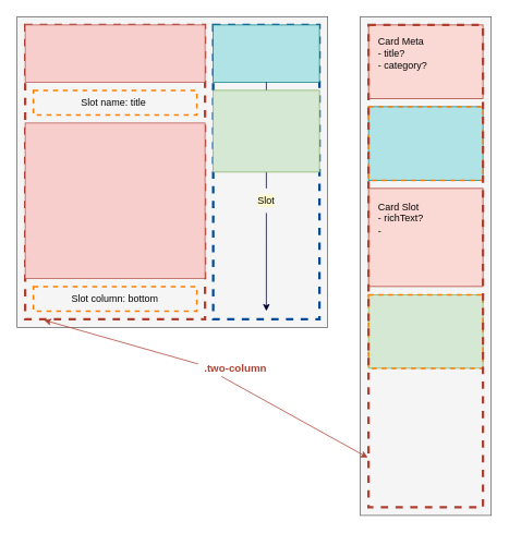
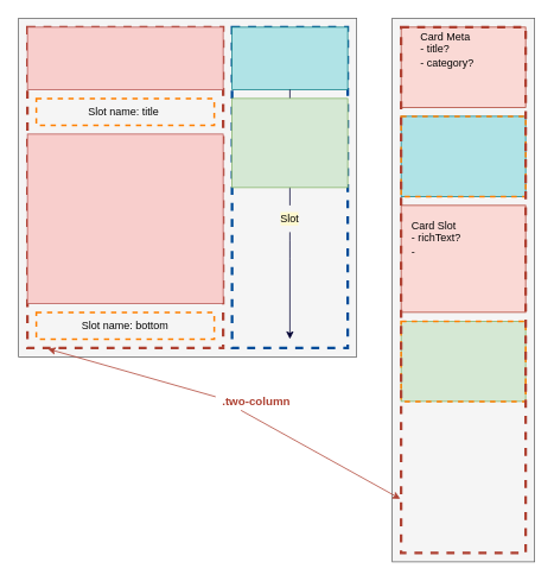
- <mxCell id="15" value="&lt;span style=&quot;&quot;&gt;Card Meta&lt;br&gt;- title?&lt;br&gt;- category?&lt;/span&gt;" style="text;html=1;strokeColor=none;fillColor=none;align=left;verticalAlign=middle;whiteSpace=wrap;rounded=0;dashed=1;labelBackgroundColor=none;strokeWidth=4;fontColor=#050505;fontStyle=0" vertex="1" parent="1"><mxGeometry x="460" y="48.33" width="100" height="33.33" as="geometry" /></mxCell>
+ <mxCell id="15" value="&lt;span style=&quot;&quot;&gt;Card Meta&lt;br&gt;- title?&lt;br&gt;- category?&lt;/span&gt;" style="text;html=1;strokeColor=none;fillColor=none;align=left;verticalAlign=middle;whiteSpace=wrap;rounded=0;dashed=1;labelBackgroundColor=none;strokeWidth=4;fontColor=#050505;fontStyle=0" vertex="1" parent="1"><mxGeometry x="470" y="38.33" width="100" height="33.33" as="geometry" /></mxCell>
- <mxCell id="22" value="Slot column: bottom" style="text;html=1;strokeColor=none;fillColor=none;align=center;verticalAlign=middle;whiteSpace=wrap;rounded=0;dashed=1;labelBackgroundColor=none;strokeWidth=2;fontColor=#050505;" vertex="1" parent="1"><mxGeometry x="45" y="350" width="190" height="30" as="geometry" /></mxCell>
+ <mxCell id="22" value="Slot name: bottom" style="text;html=1;strokeColor=none;fillColor=none;align=center;verticalAlign=middle;whiteSpace=wrap;rounded=0;dashed=1;labelBackgroundColor=none;strokeWidth=2;fontColor=#050505;" vertex="1" parent="1"><mxGeometry x="45" y="350" width="190" height="30" as="geometry" /></mxCell>
